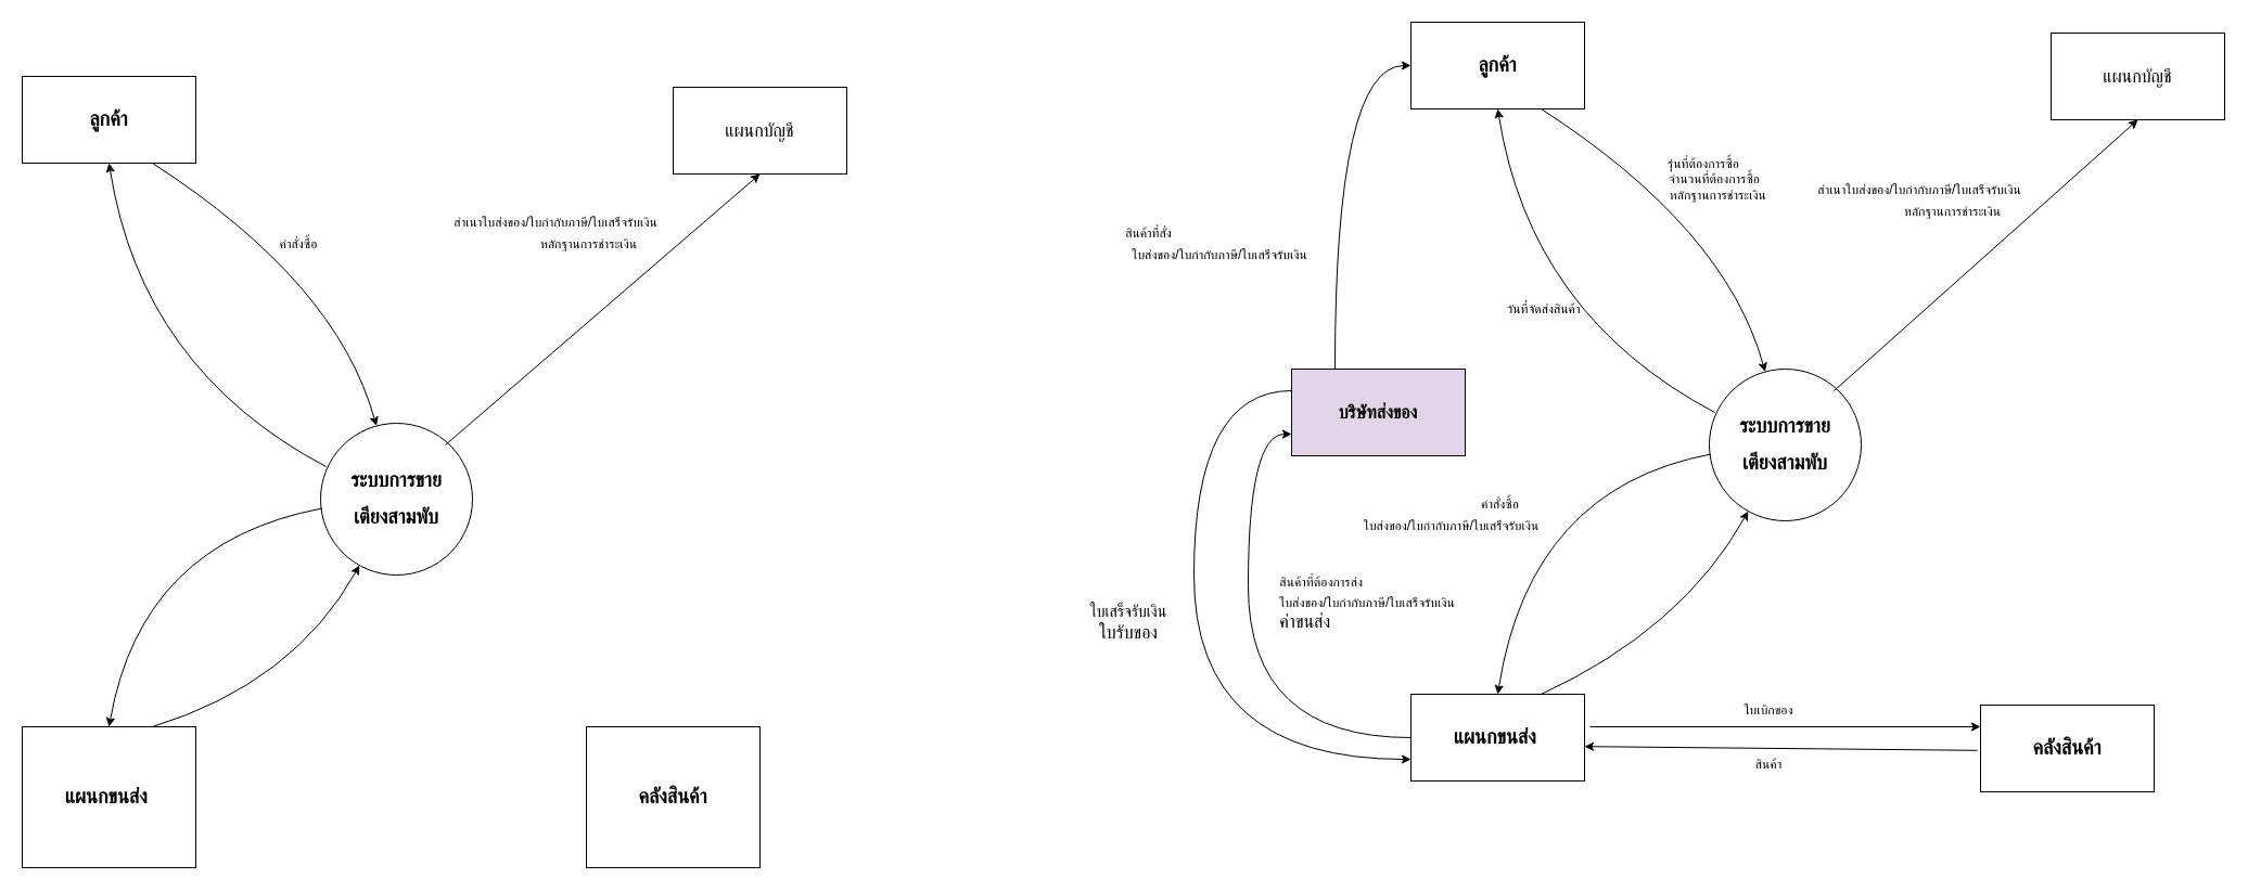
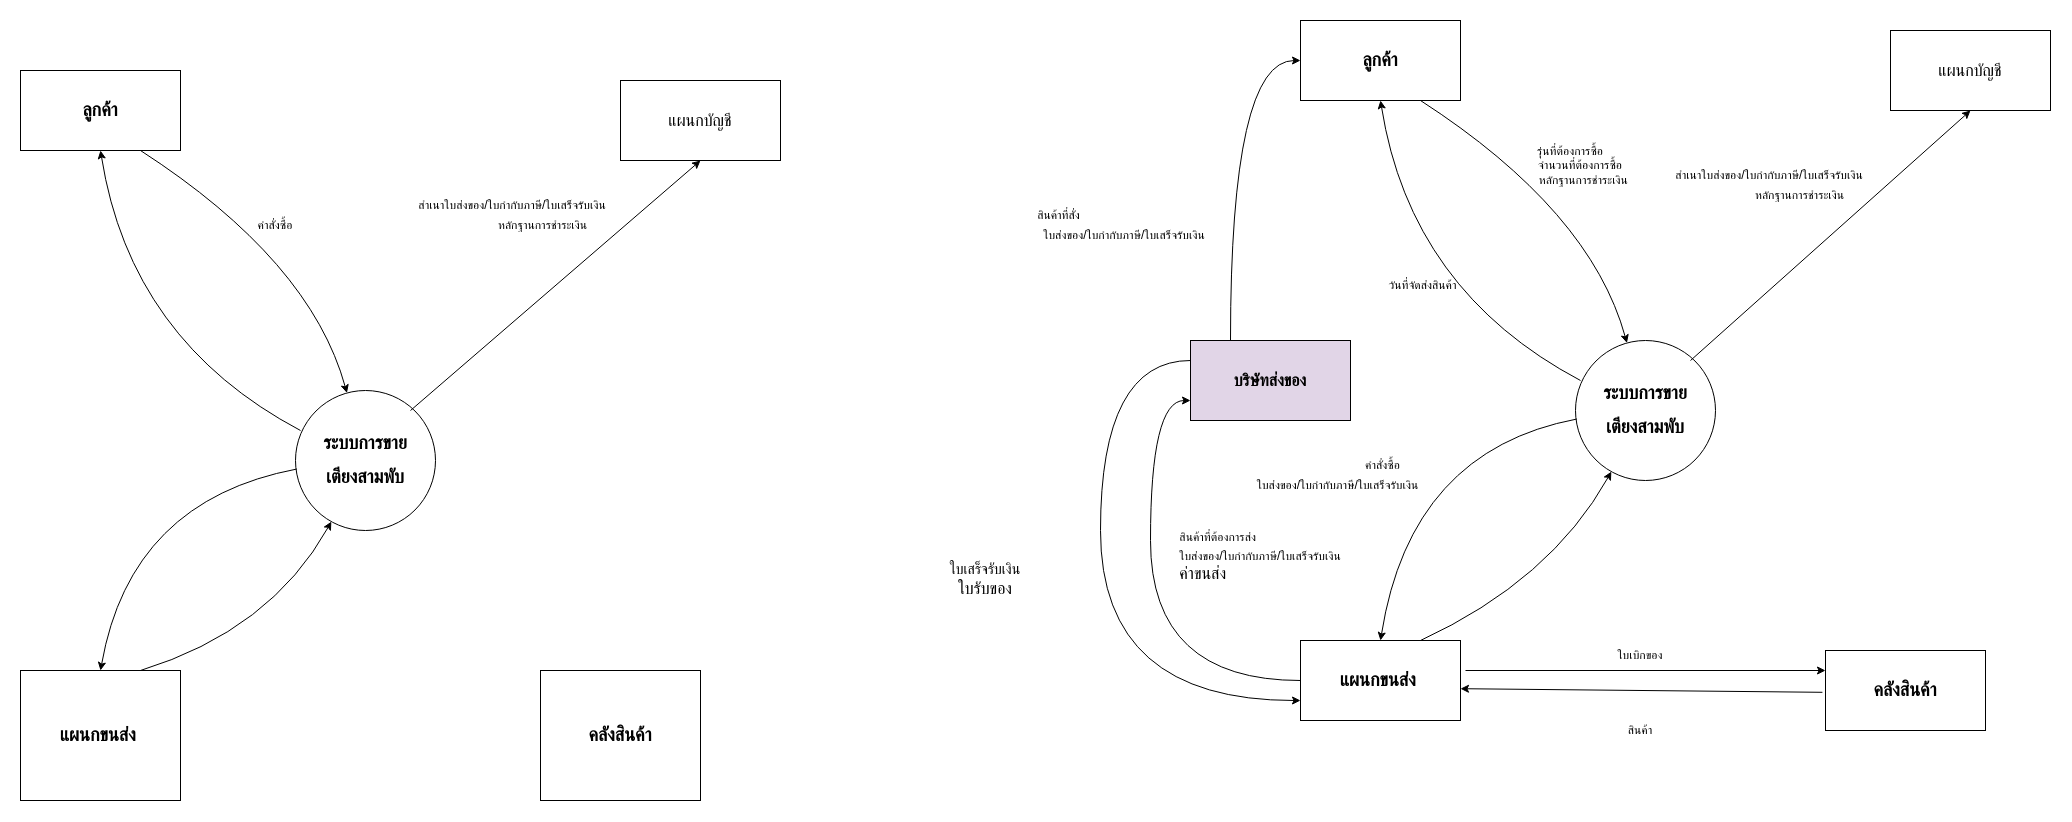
- <mxCell id="15" value="&lt;font face=&quot;Sarabun&quot; style=&quot;font-size: 14px;&quot; data-font-src=&quot;https://fonts.googleapis.com/css?family=Sarabun&quot;&gt;ใบเสร็จรับเงิน&lt;/font&gt;&lt;div style=&quot;&quot;&gt;&lt;font face=&quot;Sarabun&quot; size=&quot;3&quot; style=&quot;&quot;&gt;&lt;font style=&quot;&quot; data-font-src=&quot;https://fonts.googleapis.com/css?family=https%3A%2F%2Ffonts.googleapis.com%2Fcss2%3Ffamily%3DSarabun%3Aital%2Cwght%400%2C100%3B0%2C200%3B0%2C300%3B0%2C400%3B0%2C500%3B0%2C600%3B0%2C700%3B0%2C800%3B1%2C100%3B1%2C200%3B1%2C300%3B1%2C400%3B1%2C500%3B1%2C600%3B1%2C700%3B1%2C800%26display%3Dswap&quot;&gt;ใ&lt;/font&gt;&lt;font style=&quot;&quot; data-font-src=&quot;https://fonts.googleapis.com/css?family=Sarabun&quot;&gt;บรับของ&lt;/font&gt;&lt;/font&gt;&lt;br style=&quot;font-size: 14px;&quot;&gt;&lt;/div&gt;" style="text;html=1;align=center;verticalAlign=middle;whiteSpace=wrap;rounded=0;fontFamily=Kanit;fontSource=https%3A%2F%2Ffonts.googleapis.com%2Fcss%3Ffamily%3DKanit;fontSize=14;" vertex="1" parent="1"><mxGeometry x="990" y="540" width="100" height="70" as="geometry" /></mxCell>
+ <mxCell id="15" value="&lt;font face=&quot;Sarabun&quot; style=&quot;font-size: 14px;&quot; data-font-src=&quot;https://fonts.googleapis.com/css?family=Sarabun&quot;&gt;ใบเสร็จรับเงิน&lt;/font&gt;&lt;div style=&quot;&quot;&gt;&lt;font face=&quot;Sarabun&quot; size=&quot;3&quot; style=&quot;&quot;&gt;&lt;font style=&quot;&quot; data-font-src=&quot;https://fonts.googleapis.com/css?family=https%3A%2F%2Ffonts.googleapis.com%2Fcss2%3Ffamily%3DSarabun%3Aital%2Cwght%400%2C100%3B0%2C200%3B0%2C300%3B0%2C400%3B0%2C500%3B0%2C600%3B0%2C700%3B0%2C800%3B1%2C100%3B1%2C200%3B1%2C300%3B1%2C400%3B1%2C500%3B1%2C600%3B1%2C700%3B1%2C800%26display%3Dswap&quot;&gt;ใ&lt;/font&gt;&lt;font style=&quot;&quot; data-font-src=&quot;https://fonts.googleapis.com/css?family=Sarabun&quot;&gt;บรับของ&lt;/font&gt;&lt;/font&gt;&lt;br style=&quot;font-size: 14px;&quot;&gt;&lt;/div&gt;" style="text;html=1;align=center;verticalAlign=middle;whiteSpace=wrap;rounded=0;fontFamily=Kanit;fontSource=https%3A%2F%2Ffonts.googleapis.com%2Fcss%3Ffamily%3DKanit;fontSize=14;" vertex="1" parent="1"><mxGeometry x="935" y="545" width="100" height="70" as="geometry" /></mxCell>
- <mxCell id="22" value="ใบเบิกของ" style="text;html=1;align=center;verticalAlign=middle;whiteSpace=wrap;rounded=0;" vertex="1" parent="1"><mxGeometry x="1580" y="640" width="100" height="30" as="geometry" /></mxCell>
+ <mxCell id="22" value="ใบเบิกของ" style="text;html=1;align=center;verticalAlign=middle;whiteSpace=wrap;rounded=0;" vertex="1" parent="1"><mxGeometry x="1590" y="640" width="100" height="30" as="geometry" /></mxCell>
- <mxCell id="23" value="สินค้า" style="text;html=1;align=center;verticalAlign=middle;whiteSpace=wrap;rounded=0;" vertex="1" parent="1"><mxGeometry x="1580" y="690" width="100" height="30" as="geometry" /></mxCell>
+ <mxCell id="23" value="สินค้า" style="text;html=1;align=center;verticalAlign=middle;whiteSpace=wrap;rounded=0;" vertex="1" parent="1"><mxGeometry x="1590" y="715" width="100" height="30" as="geometry" /></mxCell>
